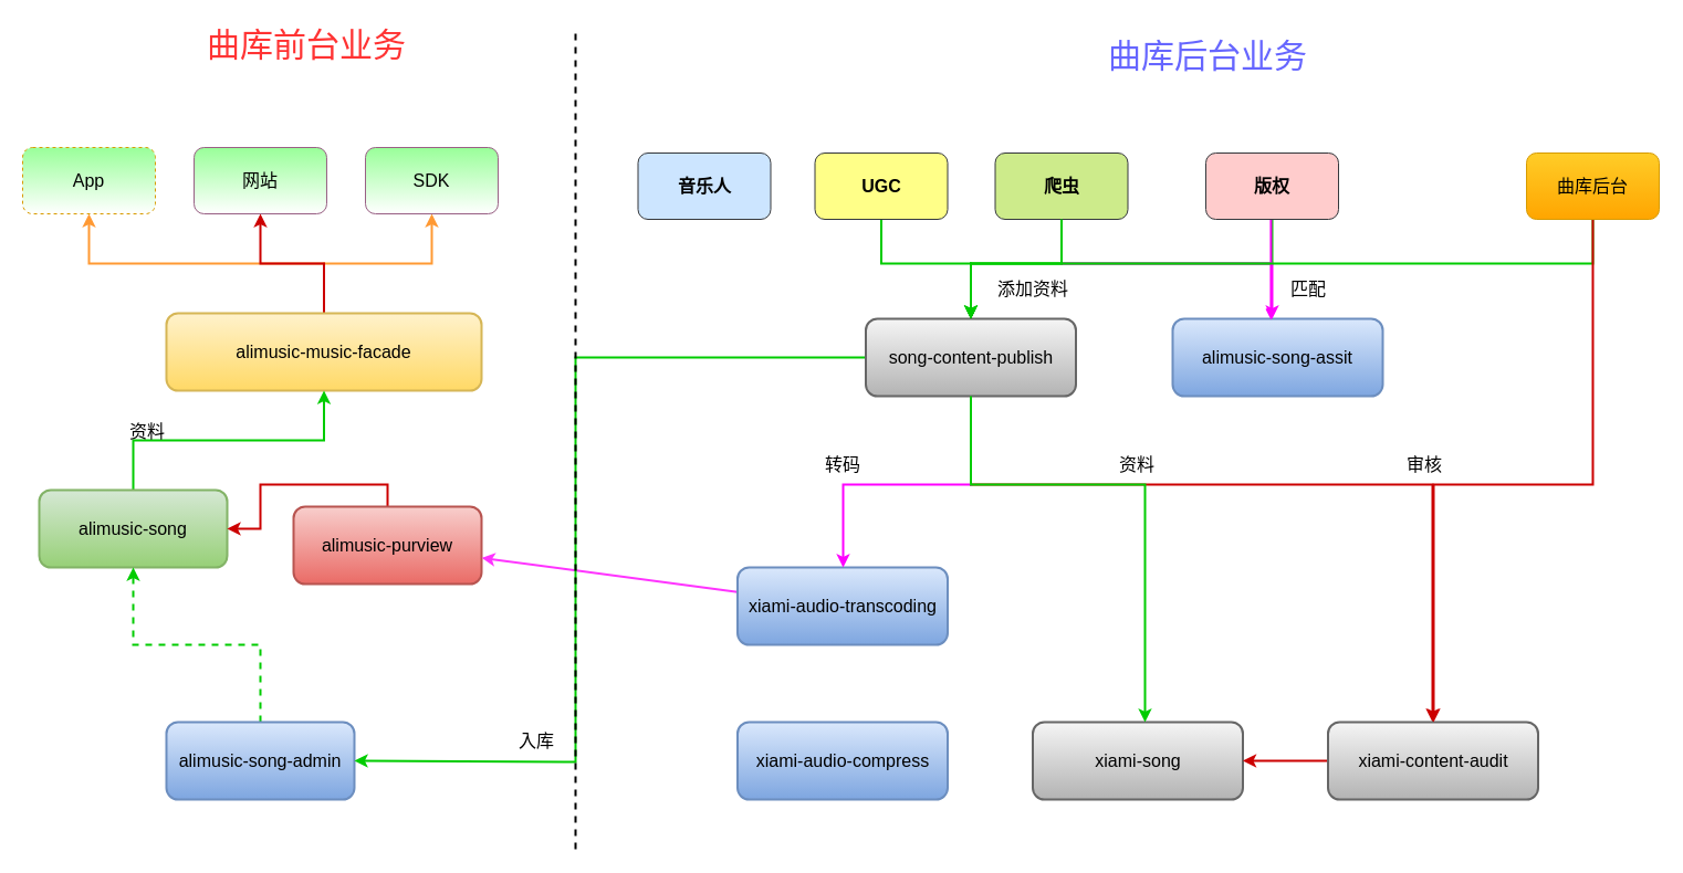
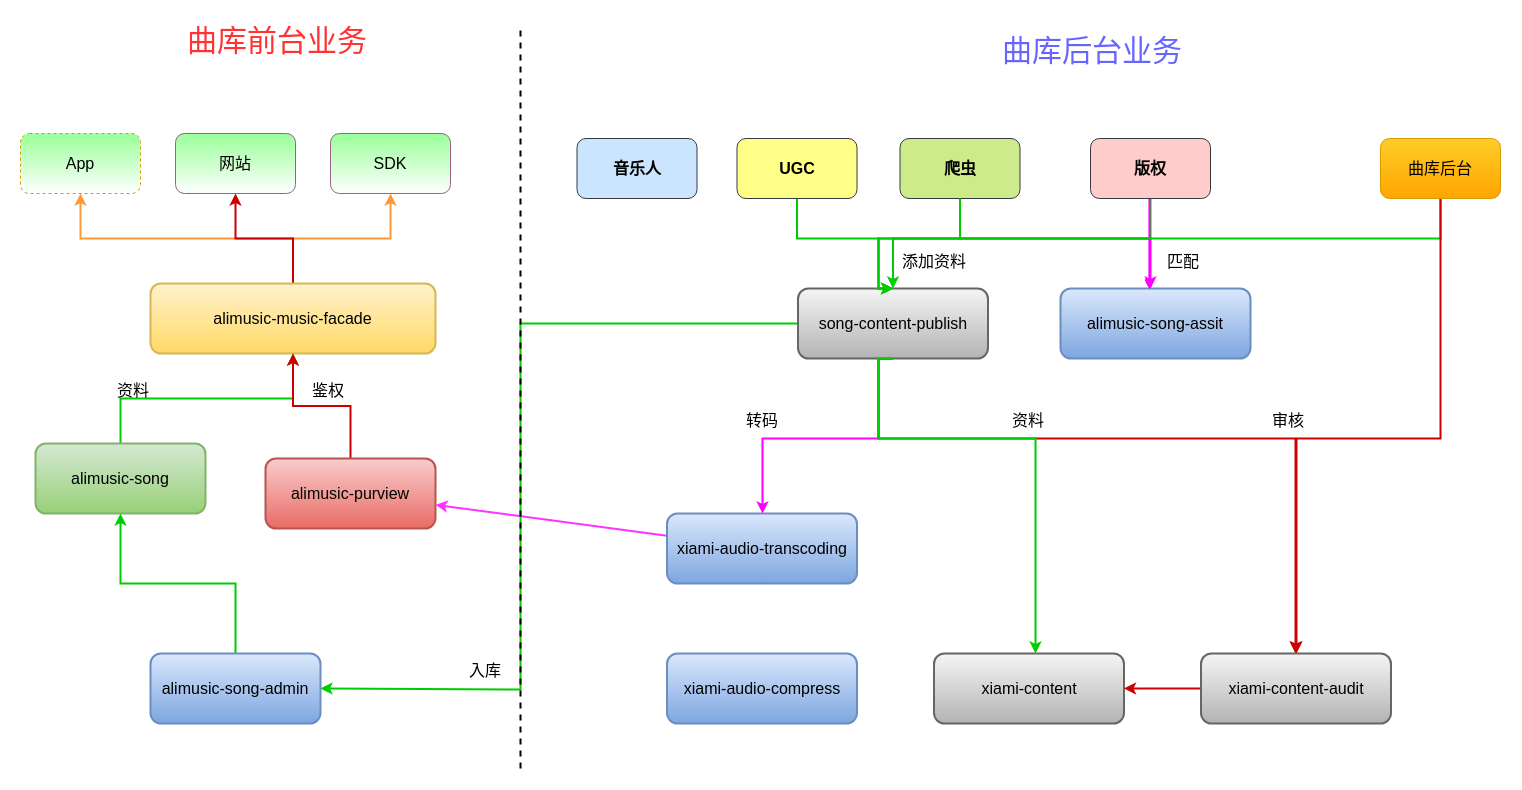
- <mxCell id="21" value="song-content-publish" style="rounded=1;whiteSpace=wrap;html=1;strokeWidth=2;gradientColor=#b3b3b3;fillColor=#f5f5f5;strokeColor=#666666;fontSize=16;" parent="1" vertex="1"><mxGeometry x="782.5" y="288" width="190" height="70" as="geometry" /></mxCell>
+ <mxCell id="21" value="song-content-publish" style="rounded=1;whiteSpace=wrap;html=1;strokeWidth=2;gradientColor=#b3b3b3;fillColor=#f5f5f5;strokeColor=#666666;fontSize=16;" parent="1" vertex="1"><mxGeometry x="797.5" y="288" width="190" height="70" as="geometry" /></mxCell>
+ <mxCell id="49" value="鉴权" style="text;html=1;resizable=0;points=[];autosize=1;align=left;verticalAlign=top;spacingTop=-4;fontSize=16;strokeWidth=3;" vertex="1" parent="1"><mxGeometry x="310" y="378" width="50" height="20" as="geometry" /></mxCell>
- <mxCell id="9" style="edgeStyle=orthogonalEdgeStyle;rounded=0;orthogonalLoop=1;jettySize=auto;html=1;exitX=0.5;exitY=0;exitDx=0;exitDy=0;startArrow=none;startFill=0;strokeColor=#CC0000;strokeWidth=2;fontSize=16;" parent="1" source="10" target="8" edge="1"><mxGeometry relative="1" as="geometry" /></mxCell>
+ <mxCell id="9" style="edgeStyle=orthogonalEdgeStyle;rounded=0;orthogonalLoop=1;jettySize=auto;html=1;exitX=0.5;exitY=0;exitDx=0;exitDy=0;entryX=0.5;entryY=1;entryDx=0;entryDy=0;startArrow=none;startFill=0;strokeColor=#CC0000;strokeWidth=2;fontSize=16;" parent="1" source="10" target="6" edge="1"><mxGeometry relative="1" as="geometry" /></mxCell>
- <mxCell id="11" style="edgeStyle=orthogonalEdgeStyle;rounded=0;orthogonalLoop=1;jettySize=auto;html=1;exitX=0.5;exitY=0;exitDx=0;exitDy=0;entryX=0.5;entryY=1;entryDx=0;entryDy=0;startArrow=none;startFill=0;strokeColor=#00CC00;strokeWidth=2;fontSize=16;dashed=1;" parent="1" source="12" target="8" edge="1"><mxGeometry relative="1" as="geometry" /></mxCell>
+ <mxCell id="11" style="edgeStyle=orthogonalEdgeStyle;rounded=0;orthogonalLoop=1;jettySize=auto;html=1;exitX=0.5;exitY=0;exitDx=0;exitDy=0;entryX=0.5;entryY=1;entryDx=0;entryDy=0;startArrow=none;startFill=0;strokeColor=#00CC00;strokeWidth=2;fontSize=16;" parent="1" source="12" target="8" edge="1"><mxGeometry relative="1" as="geometry" /></mxCell>
- <mxCell id="17" value="xiami-song" style="rounded=1;whiteSpace=wrap;html=1;strokeWidth=2;gradientColor=#b3b3b3;fillColor=#f5f5f5;strokeColor=#666666;fontSize=16;" parent="1" vertex="1"><mxGeometry x="933.5" y="653" width="190" height="70" as="geometry" /></mxCell>
+ <mxCell id="17" value="xiami-content" style="rounded=1;whiteSpace=wrap;html=1;strokeWidth=2;gradientColor=#b3b3b3;fillColor=#f5f5f5;strokeColor=#666666;fontSize=16;" parent="1" vertex="1"><mxGeometry x="933.5" y="653" width="190" height="70" as="geometry" /></mxCell>
